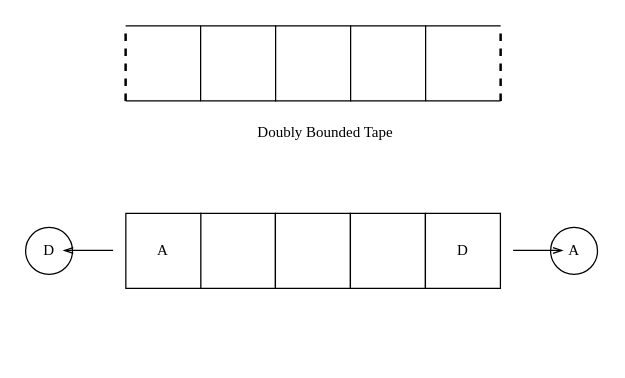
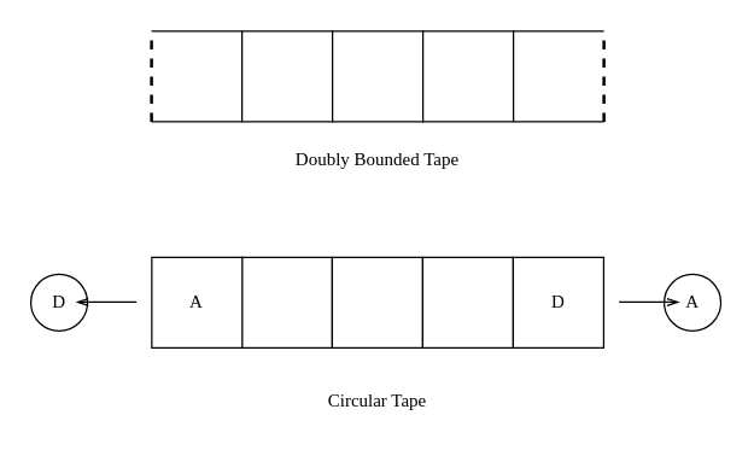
- <mxCell id="20" value="&lt;font face=&quot;Times New Roman&quot;&gt;Doubly Bounded Tape&lt;/font&gt;" style="text;html=1;align=center;verticalAlign=middle;whiteSpace=wrap;rounded=0;" vertex="1" parent="1"><mxGeometry x="194.75" y="90" width="130.17" height="30" as="geometry" /></mxCell>
+ <mxCell id="20" value="&lt;font face=&quot;Times New Roman&quot;&gt;Doubly Bounded Tape&lt;/font&gt;" style="text;html=1;align=center;verticalAlign=middle;whiteSpace=wrap;rounded=0;" vertex="1" parent="1"><mxGeometry x="184.75" y="90" width="130.17" height="30" as="geometry" /></mxCell>
+ <mxCell id="21" value="&lt;font face=&quot;Times New Roman&quot;&gt;Circular Tape&lt;/font&gt;" style="text;html=1;align=center;verticalAlign=middle;whiteSpace=wrap;rounded=0;" vertex="1" parent="1"><mxGeometry x="184.92" y="250" width="130.17" height="30" as="geometry" /></mxCell>
